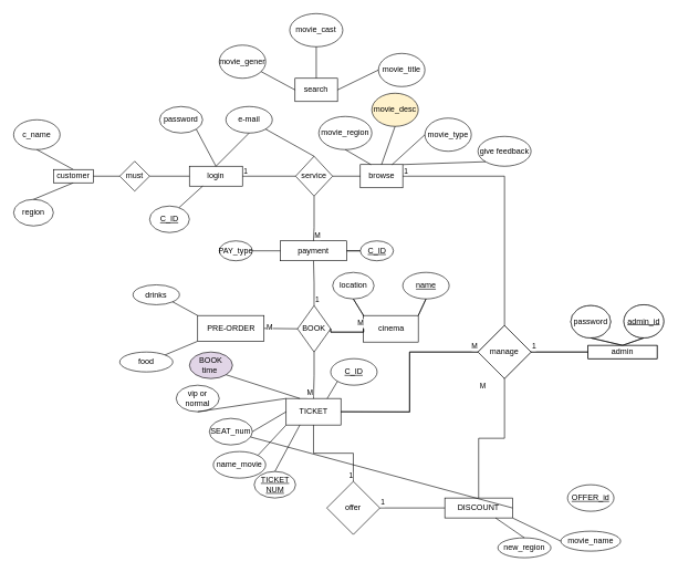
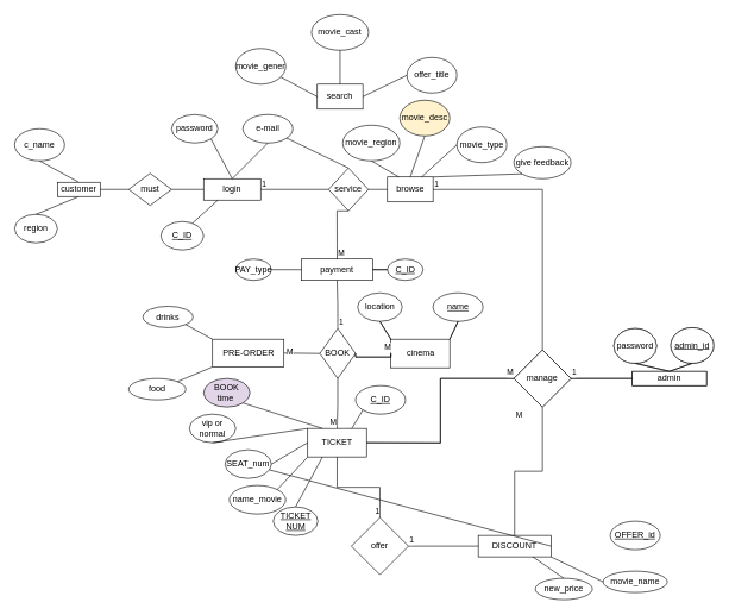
- <mxCell id="58" value="movie_title" style="ellipse;whiteSpace=wrap;html=1;" parent="1" vertex="1"><mxGeometry x="570" y="80" width="70" height="50" as="geometry" /></mxCell>
+ <mxCell id="58" value="offer_title" style="ellipse;whiteSpace=wrap;html=1;" parent="1" vertex="1"><mxGeometry x="570" y="80" width="70" height="50" as="geometry" /></mxCell>
- <mxCell id="15" value="must" style="rhombus;whiteSpace=wrap;html=1;" parent="1" vertex="1"><mxGeometry x="180" y="242.5" width="45" height="45" as="geometry" /></mxCell>
+ <mxCell id="15" value="must" style="rhombus;whiteSpace=wrap;html=1;" parent="1" vertex="1"><mxGeometry x="180" y="242.5" width="60" height="45" as="geometry" /></mxCell>
- <mxCell id="32" value="service" style="rhombus;whiteSpace=wrap;html=1;" parent="1" vertex="1"><mxGeometry x="445.12" y="235" width="55.75" height="60" as="geometry" /></mxCell>
+ <mxCell id="32" value="service" style="rhombus;whiteSpace=wrap;html=1;" parent="1" vertex="1"><mxGeometry x="460.12" y="235" width="55.75" height="60" as="geometry" /></mxCell>
- <mxCell id="105" value="new_region" style="ellipse;whiteSpace=wrap;html=1;" parent="1" vertex="1"><mxGeometry x="750" y="810" width="80" height="30" as="geometry" /></mxCell>
+ <mxCell id="105" value="new_price" style="ellipse;whiteSpace=wrap;html=1;" parent="1" vertex="1"><mxGeometry x="750" y="810" width="80" height="30" as="geometry" /></mxCell>
